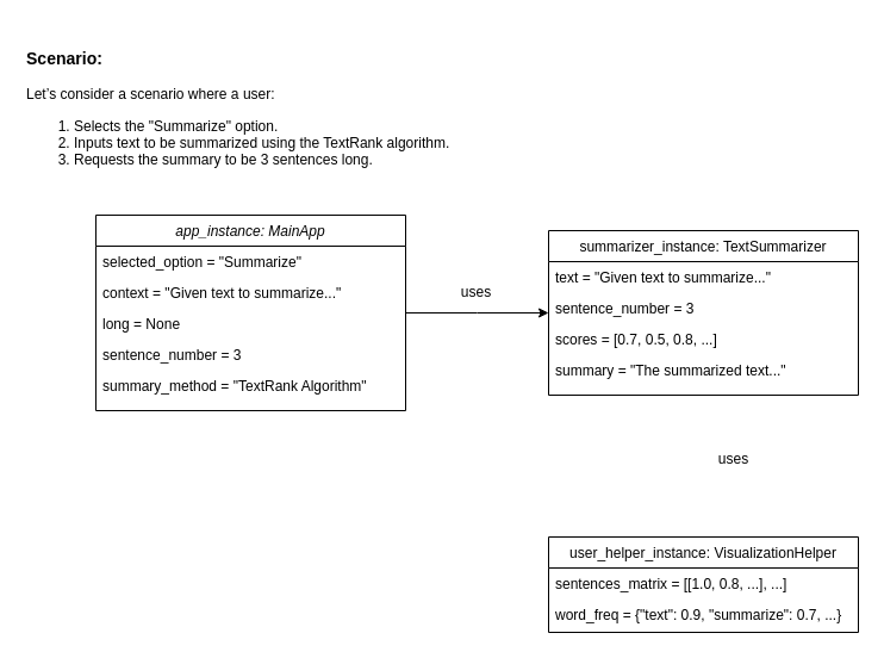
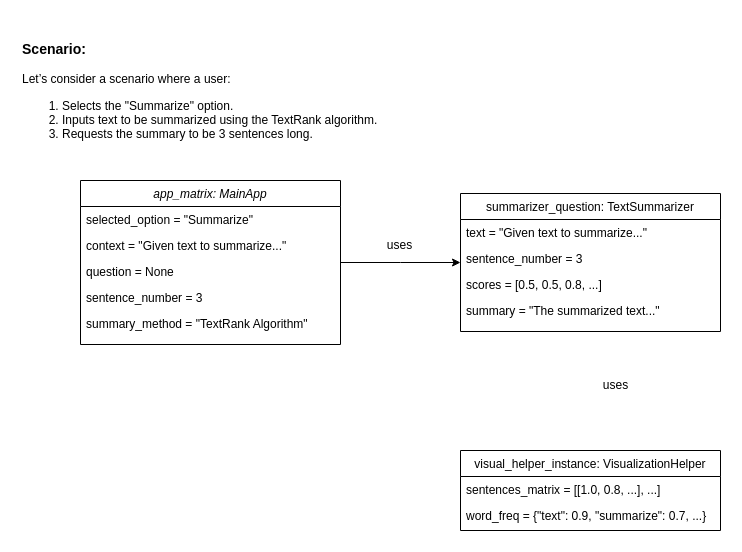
- <mxCell id="3" value="app_instance: MainApp" style="swimlane;fontStyle=2;align=center;verticalAlign=top;childLayout=stackLayout;horizontal=1;startSize=26;horizontalStack=0;resizeParent=1;resizeLast=0;collapsible=1;marginBottom=0;rounded=0;shadow=0;strokeWidth=1;" vertex="1" parent="1"><mxGeometry x="80" y="180" width="260" height="164" as="geometry"><mxRectangle x="230" y="140" width="160" height="26" as="alternateBounds" /></mxGeometry></mxCell>
+ <mxCell id="3" value="app_matrix: MainApp" style="swimlane;fontStyle=2;align=center;verticalAlign=top;childLayout=stackLayout;horizontal=1;startSize=26;horizontalStack=0;resizeParent=1;resizeLast=0;collapsible=1;marginBottom=0;rounded=0;shadow=0;strokeWidth=1;" vertex="1" parent="1"><mxGeometry x="80" y="180" width="260" height="164" as="geometry"><mxRectangle x="230" y="140" width="160" height="26" as="alternateBounds" /></mxGeometry></mxCell>
- <mxCell id="9" value="summarizer_instance: TextSummarizer " style="swimlane;fontStyle=0;align=center;verticalAlign=top;childLayout=stackLayout;horizontal=1;startSize=26;horizontalStack=0;resizeParent=1;resizeLast=0;collapsible=1;marginBottom=0;rounded=0;shadow=0;strokeWidth=1;" vertex="1" parent="1"><mxGeometry x="460" y="193" width="260" height="138" as="geometry"><mxRectangle x="130" y="380" width="160" height="26" as="alternateBounds" /></mxGeometry></mxCell>
+ <mxCell id="9" value="summarizer_question: TextSummarizer " style="swimlane;fontStyle=0;align=center;verticalAlign=top;childLayout=stackLayout;horizontal=1;startSize=26;horizontalStack=0;resizeParent=1;resizeLast=0;collapsible=1;marginBottom=0;rounded=0;shadow=0;strokeWidth=1;" vertex="1" parent="1"><mxGeometry x="460" y="193" width="260" height="138" as="geometry"><mxRectangle x="130" y="380" width="160" height="26" as="alternateBounds" /></mxGeometry></mxCell>
- <mxCell id="6" value="long = None" style="text;align=left;verticalAlign=top;spacingLeft=4;spacingRight=4;overflow=hidden;rotatable=0;points=[[0,0.5],[1,0.5]];portConstraint=eastwest;rounded=0;shadow=0;html=0;" vertex="1" parent="3"><mxGeometry y="78" width="260" height="26" as="geometry" /></mxCell>
+ <mxCell id="6" value="question = None" style="text;align=left;verticalAlign=top;spacingLeft=4;spacingRight=4;overflow=hidden;rotatable=0;points=[[0,0.5],[1,0.5]];portConstraint=eastwest;rounded=0;shadow=0;html=0;" vertex="1" parent="3"><mxGeometry y="78" width="260" height="26" as="geometry" /></mxCell>
- <mxCell id="12" value="scores = [0.7, 0.5, 0.8, ...]  " style="text;align=left;verticalAlign=top;spacingLeft=4;spacingRight=4;overflow=hidden;rotatable=0;points=[[0,0.5],[1,0.5]];portConstraint=eastwest;rounded=0;shadow=0;html=0;" vertex="1" parent="9"><mxGeometry y="78" width="260" height="26" as="geometry" /></mxCell>
+ <mxCell id="12" value="scores = [0.5, 0.5, 0.8, ...]  " style="text;align=left;verticalAlign=top;spacingLeft=4;spacingRight=4;overflow=hidden;rotatable=0;points=[[0,0.5],[1,0.5]];portConstraint=eastwest;rounded=0;shadow=0;html=0;" vertex="1" parent="9"><mxGeometry y="78" width="260" height="26" as="geometry" /></mxCell>
- <mxCell id="14" value="user_helper_instance: VisualizationHelper" style="swimlane;fontStyle=0;align=center;verticalAlign=top;childLayout=stackLayout;horizontal=1;startSize=26;horizontalStack=0;resizeParent=1;resizeLast=0;collapsible=1;marginBottom=0;rounded=0;shadow=0;strokeWidth=1;" vertex="1" parent="1"><mxGeometry x="460" y="450" width="260" height="80" as="geometry"><mxRectangle x="550" y="140" width="160" height="26" as="alternateBounds" /></mxGeometry></mxCell>
+ <mxCell id="14" value="visual_helper_instance: VisualizationHelper" style="swimlane;fontStyle=0;align=center;verticalAlign=top;childLayout=stackLayout;horizontal=1;startSize=26;horizontalStack=0;resizeParent=1;resizeLast=0;collapsible=1;marginBottom=0;rounded=0;shadow=0;strokeWidth=1;" vertex="1" parent="1"><mxGeometry x="460" y="450" width="260" height="80" as="geometry"><mxRectangle x="550" y="140" width="160" height="26" as="alternateBounds" /></mxGeometry></mxCell>
